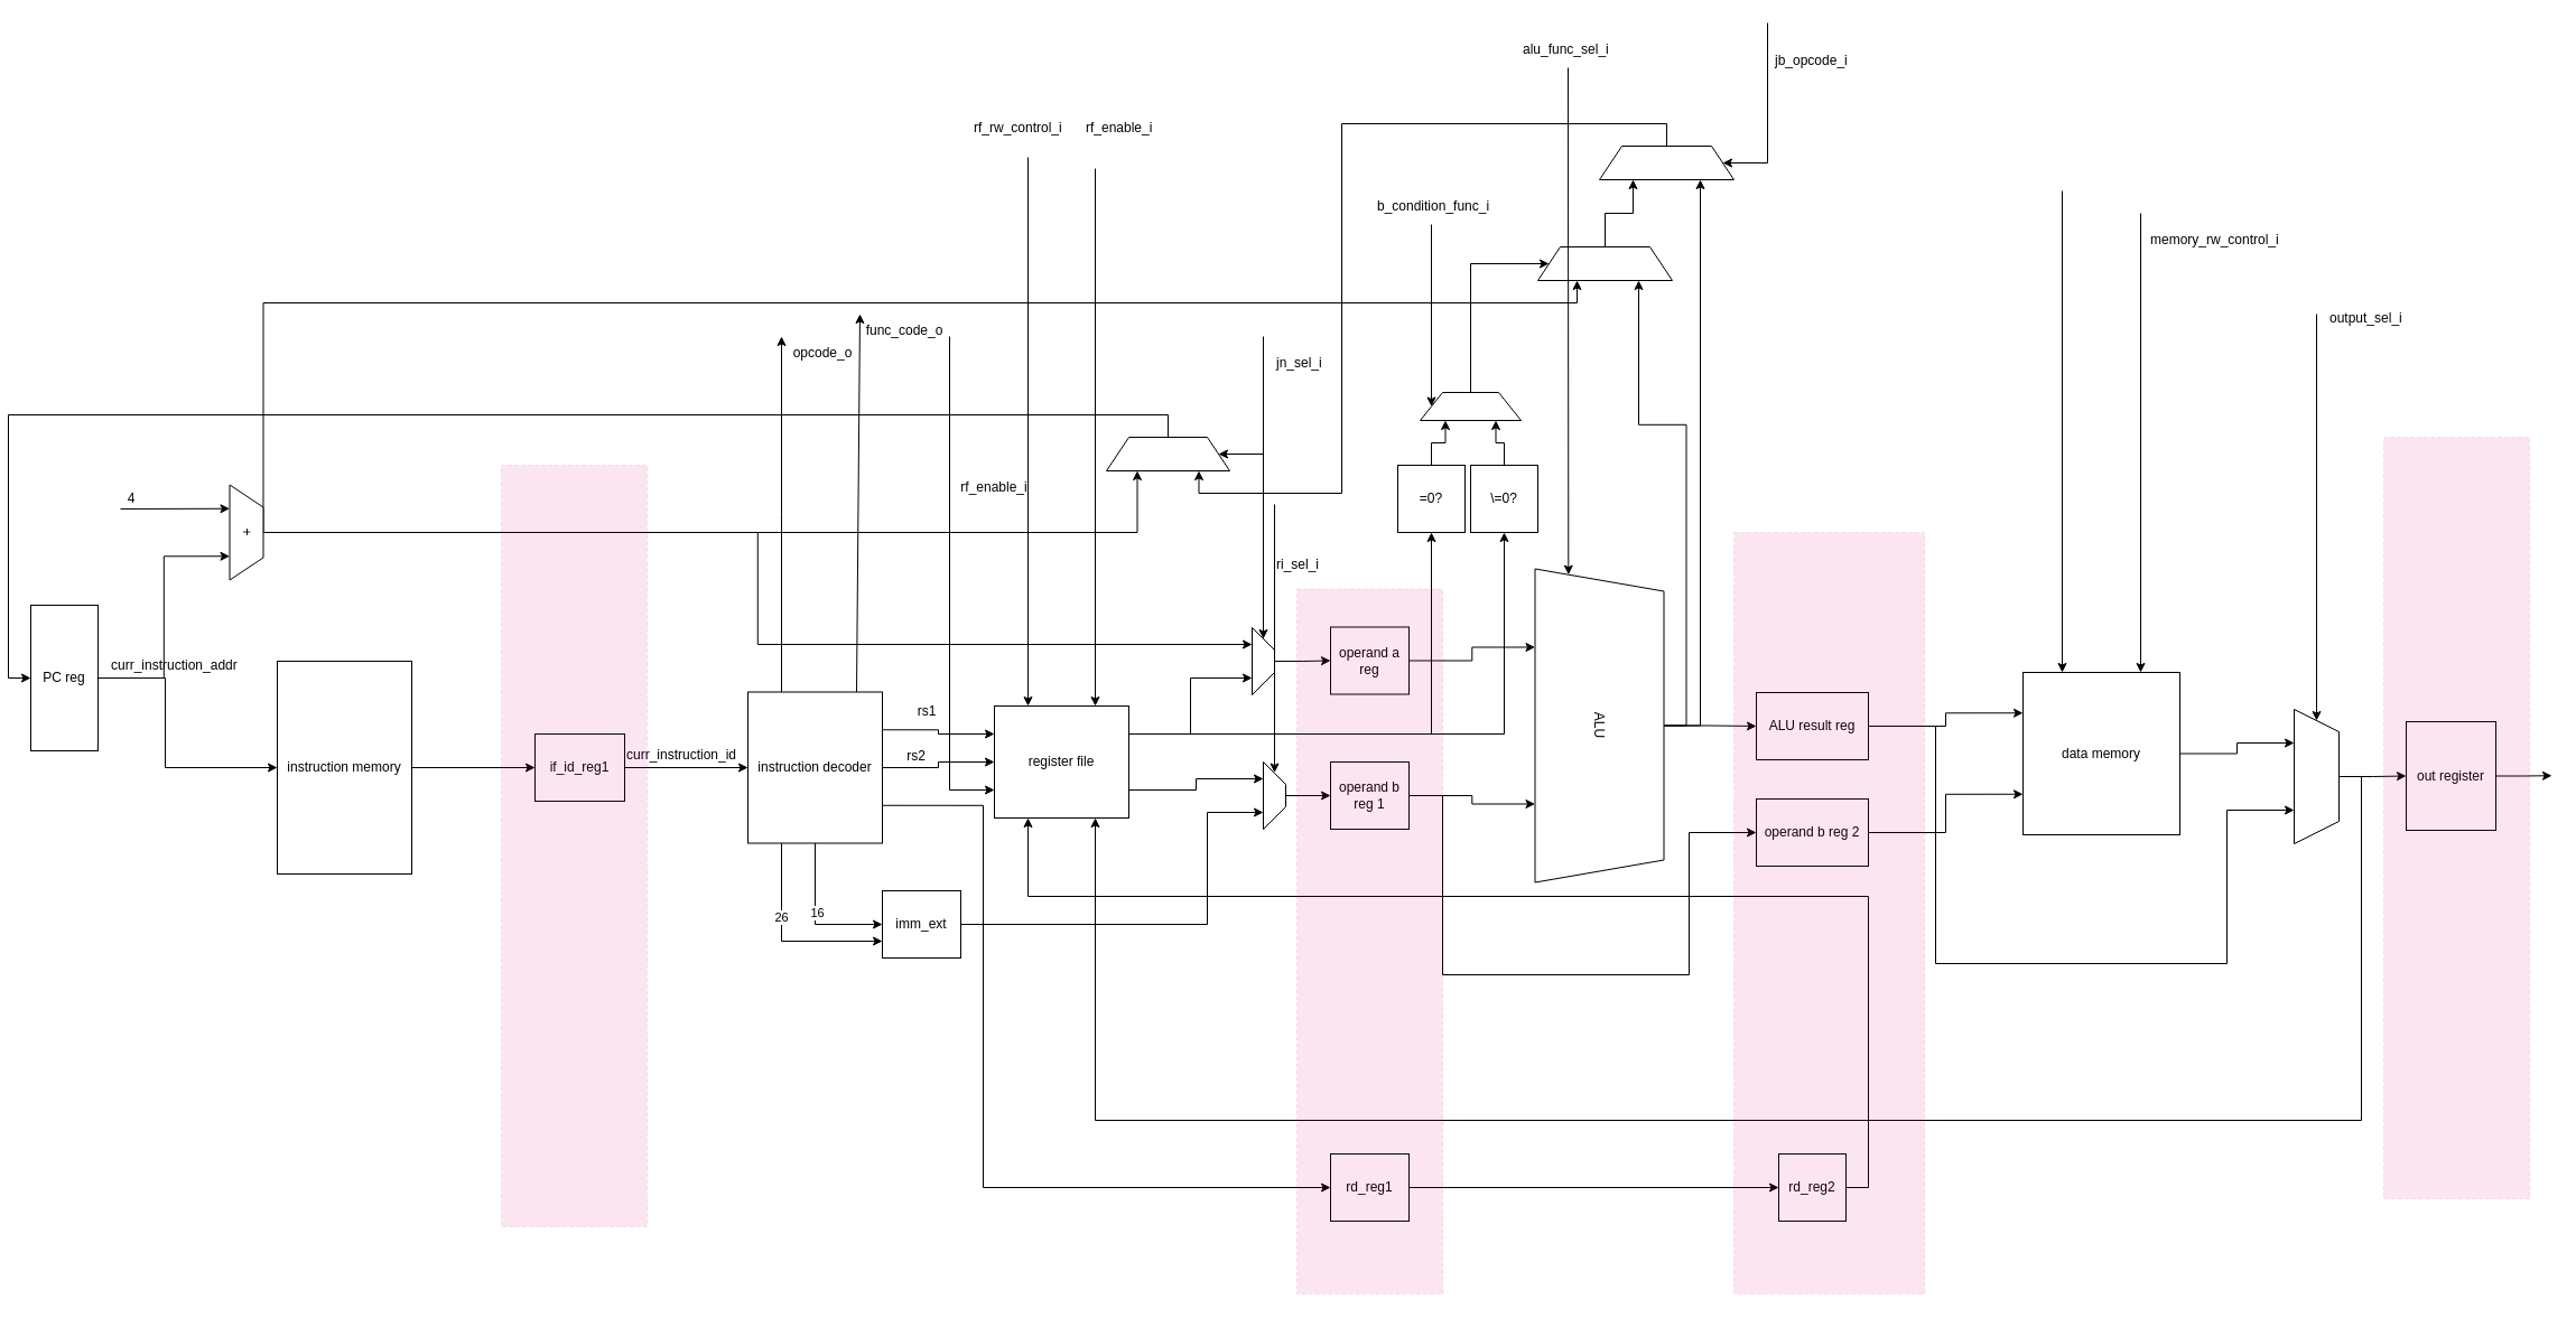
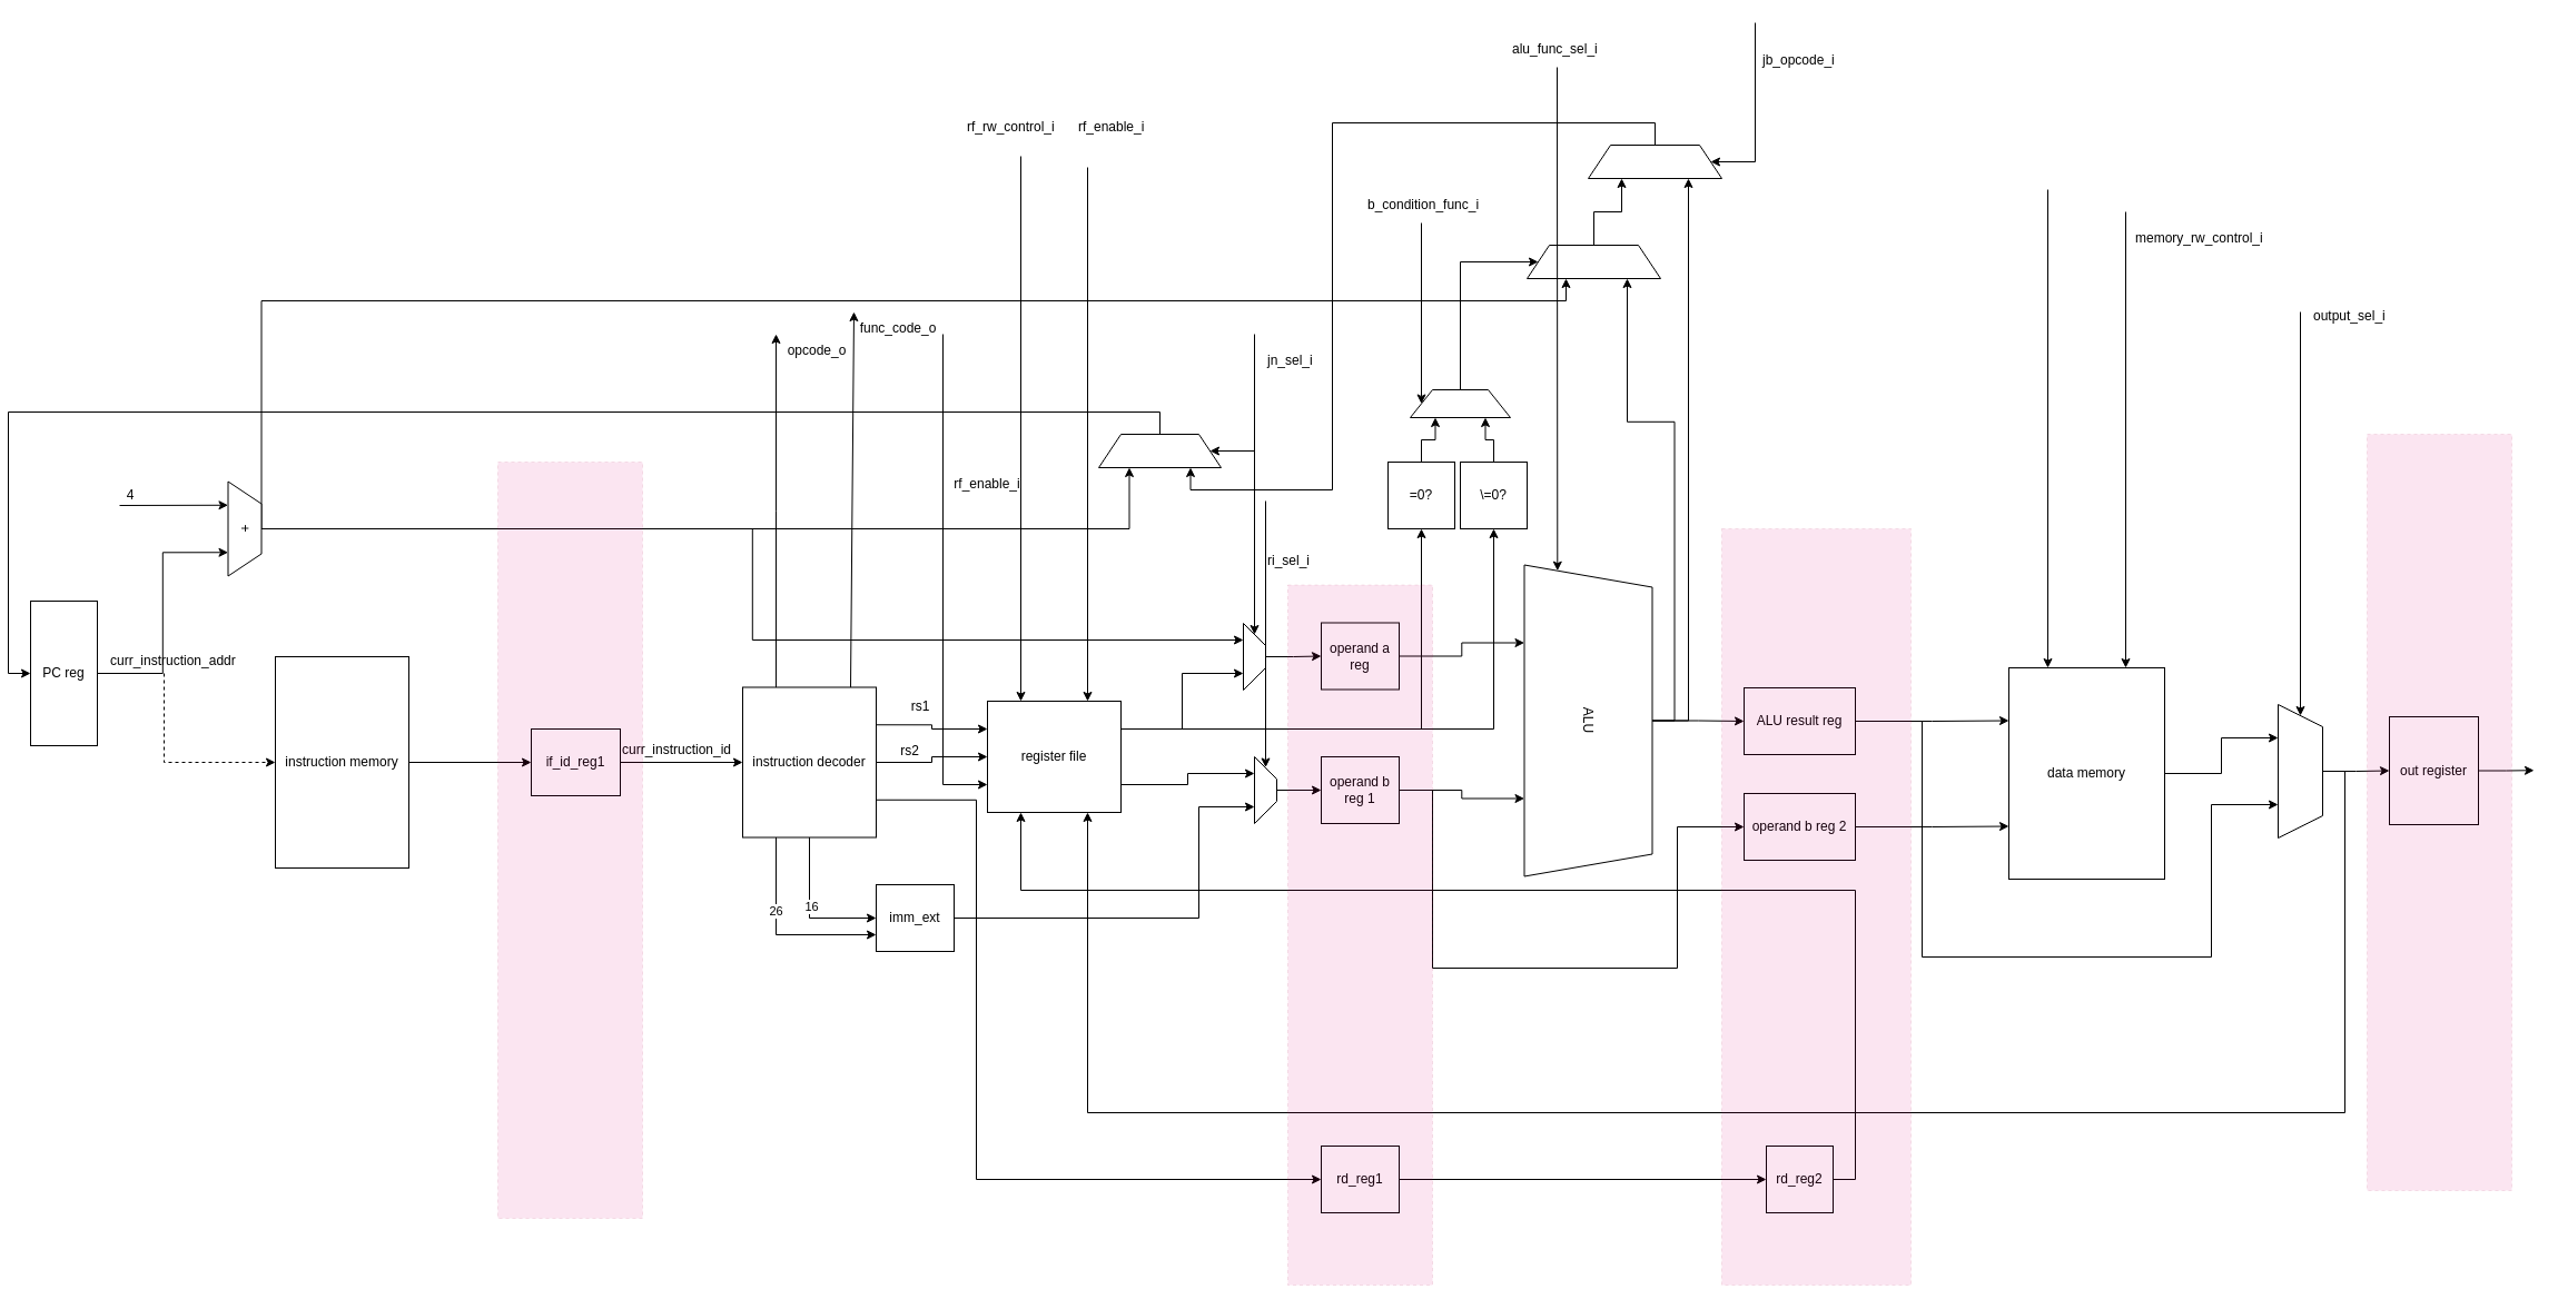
- <mxCell id="63" value="data memory" style="rounded=0;whiteSpace=wrap;html=1;" parent="1" vertex="1"><mxGeometry x="1798" y="600" width="140" height="145" as="geometry" /></mxCell>
+ <mxCell id="63" value="data memory" style="rounded=0;whiteSpace=wrap;html=1;" parent="1" vertex="1"><mxGeometry x="1798" y="600" width="140" height="190" as="geometry" /></mxCell>
- <mxCell id="3" style="edgeStyle=orthogonalEdgeStyle;rounded=0;orthogonalLoop=1;jettySize=auto;html=1;exitX=1;exitY=0.5;exitDx=0;exitDy=0;entryX=0;entryY=0.5;entryDx=0;entryDy=0;" parent="1" source="4" target="12" edge="1"><mxGeometry relative="1" as="geometry"><Array as="points"><mxPoint x="140" y="605" /><mxPoint x="140" y="685" /></Array></mxGeometry></mxCell>
+ <mxCell id="3" style="edgeStyle=orthogonalEdgeStyle;rounded=0;orthogonalLoop=1;jettySize=auto;html=1;exitX=1;exitY=0.5;exitDx=0;exitDy=0;entryX=0;entryY=0.5;entryDx=0;entryDy=0;dashed=1;" parent="1" source="4" target="12" edge="1"><mxGeometry relative="1" as="geometry"><Array as="points"><mxPoint x="140" y="605" /><mxPoint x="140" y="685" /></Array></mxGeometry></mxCell>
